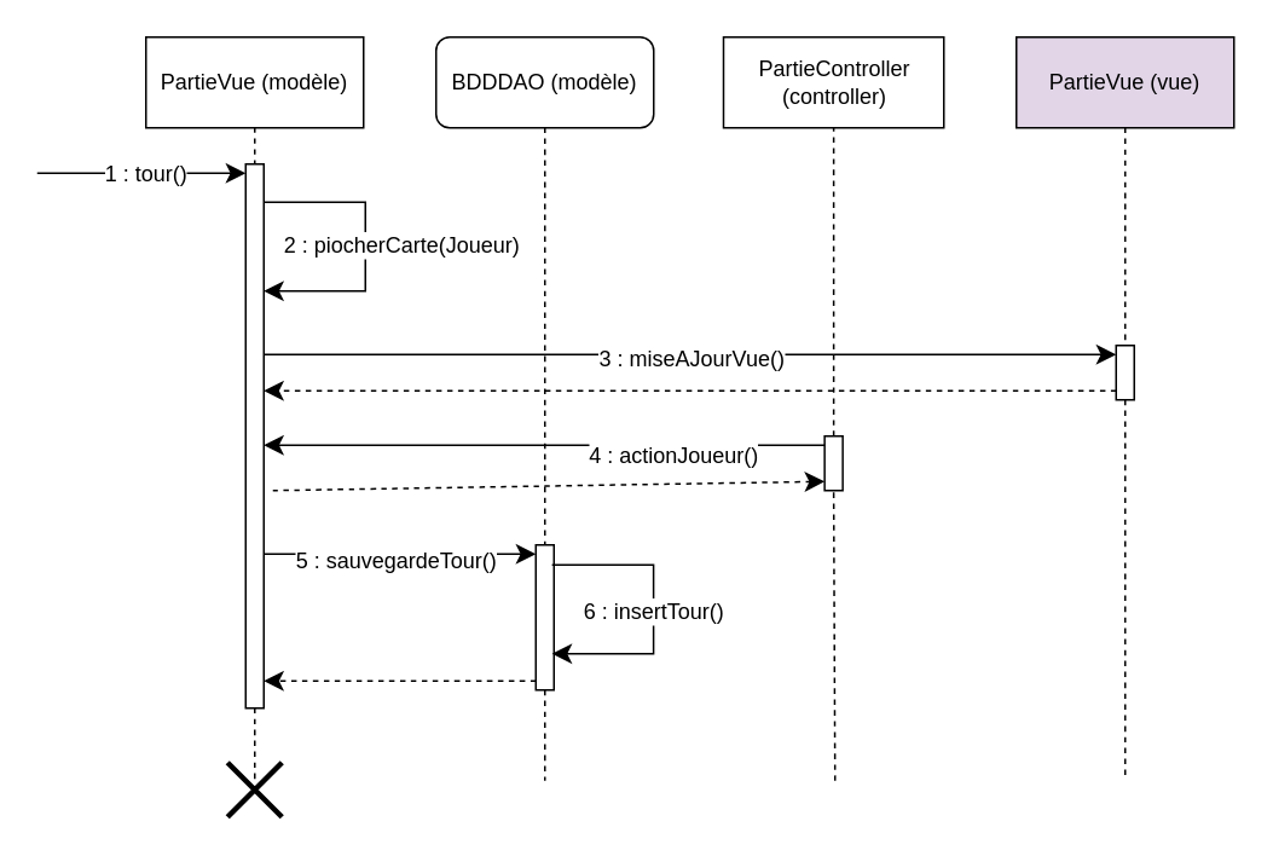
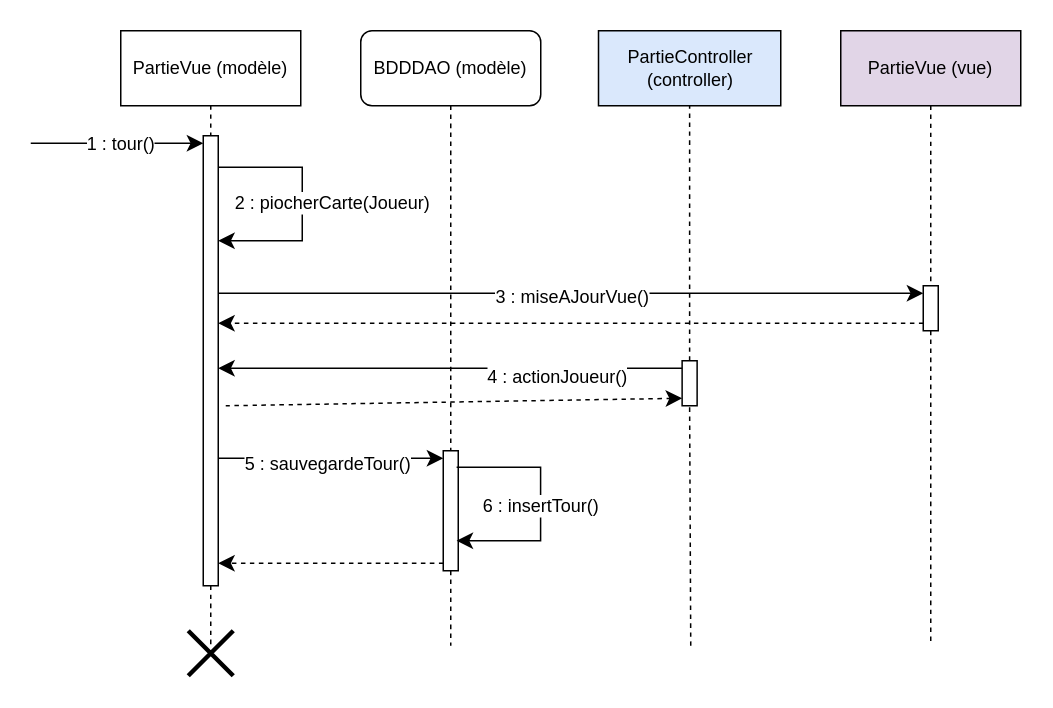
- <mxCell id="3" value="PartieController (controller)" style="html=1;whiteSpace=wrap;" vertex="1" parent="1"><mxGeometry x="398.5" y="20" width="121.5" height="50" as="geometry" /></mxCell>
+ <mxCell id="3" value="PartieController (controller)" style="html=1;whiteSpace=wrap;fillColor=#dae8fc;" vertex="1" parent="1"><mxGeometry x="398.5" y="20" width="121.5" height="50" as="geometry" /></mxCell>
